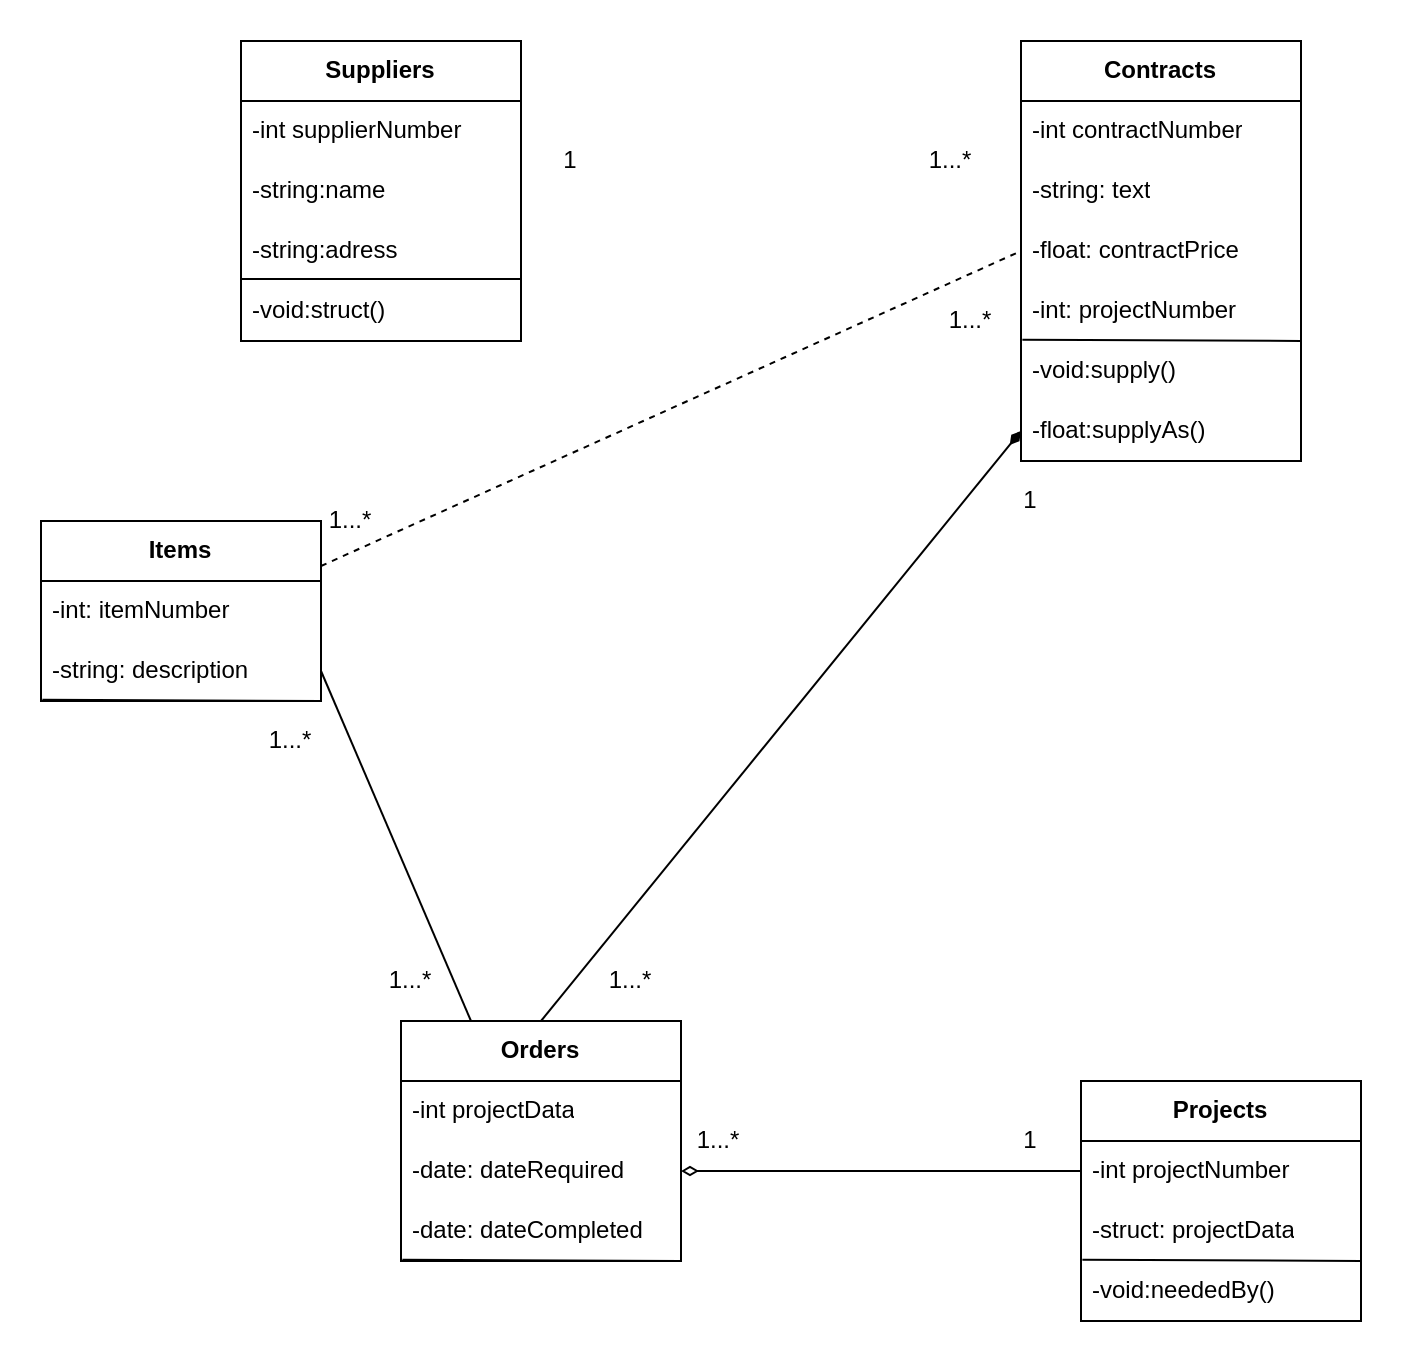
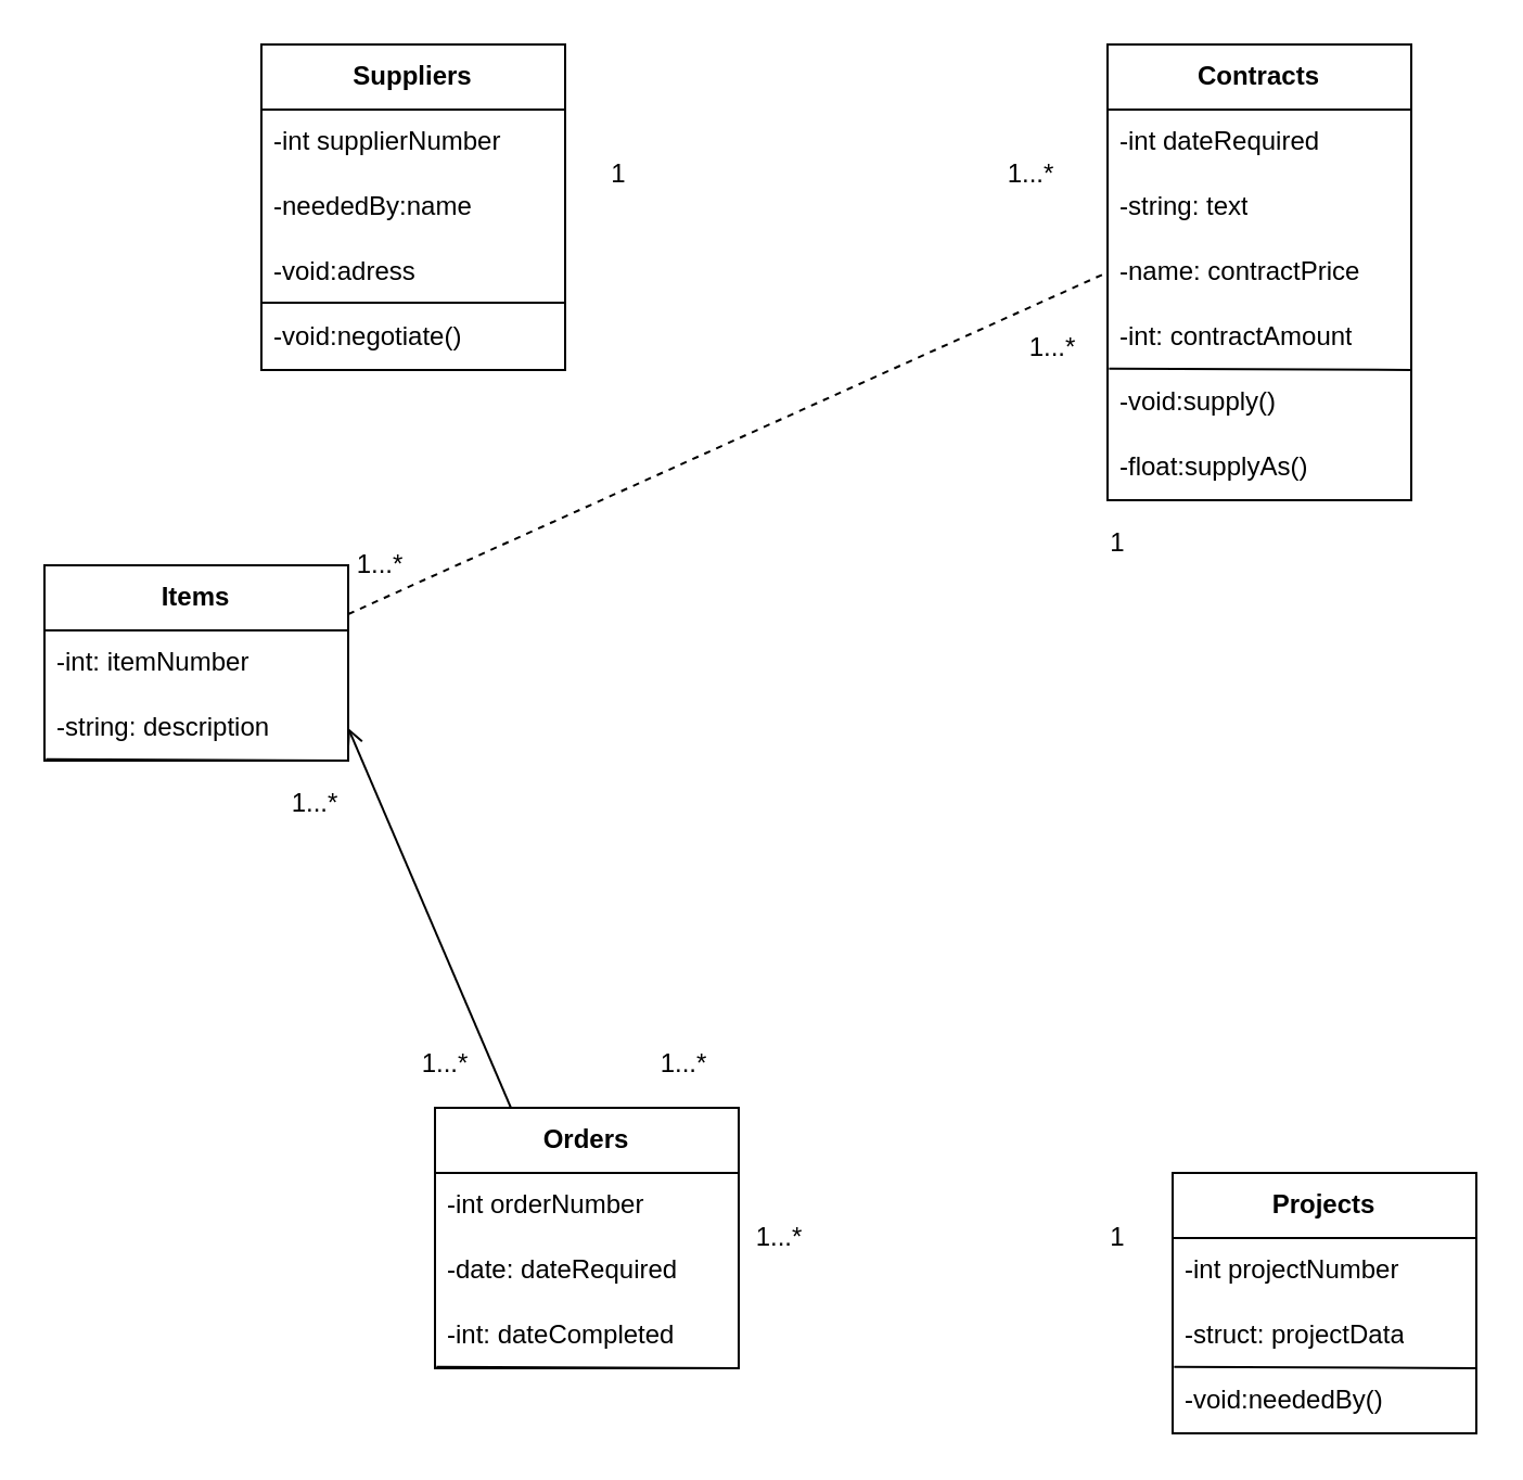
- <mxCell id="9" value="-int contractNumber" style="text;strokeColor=none;fillColor=none;align=left;verticalAlign=middle;spacingLeft=4;spacingRight=4;overflow=hidden;points=[[0,0.5],[1,0.5]];portConstraint=eastwest;rotatable=0;whiteSpace=wrap;html=1;" vertex="1" parent="8"><mxGeometry y="30" width="140" height="30" as="geometry" /></mxCell>
+ <mxCell id="9" value="-int dateRequired" style="text;strokeColor=none;fillColor=none;align=left;verticalAlign=middle;spacingLeft=4;spacingRight=4;overflow=hidden;points=[[0,0.5],[1,0.5]];portConstraint=eastwest;rotatable=0;whiteSpace=wrap;html=1;" vertex="1" parent="8"><mxGeometry y="30" width="140" height="30" as="geometry" /></mxCell>
- <mxCell id="4" value="-string:name" style="text;strokeColor=none;fillColor=none;align=left;verticalAlign=middle;spacingLeft=4;spacingRight=4;overflow=hidden;points=[[0,0.5],[1,0.5]];portConstraint=eastwest;rotatable=0;whiteSpace=wrap;html=1;" vertex="1" parent="2"><mxGeometry y="60" width="140" height="30" as="geometry" /></mxCell>
+ <mxCell id="4" value="-neededBy:name" style="text;strokeColor=none;fillColor=none;align=left;verticalAlign=middle;spacingLeft=4;spacingRight=4;overflow=hidden;points=[[0,0.5],[1,0.5]];portConstraint=eastwest;rotatable=0;whiteSpace=wrap;html=1;" vertex="1" parent="2"><mxGeometry y="60" width="140" height="30" as="geometry" /></mxCell>
- <mxCell id="5" value="-string:adress" style="text;strokeColor=none;fillColor=none;align=left;verticalAlign=middle;spacingLeft=4;spacingRight=4;overflow=hidden;points=[[0,0.5],[1,0.5]];portConstraint=eastwest;rotatable=0;whiteSpace=wrap;html=1;" vertex="1" parent="2"><mxGeometry y="90" width="140" height="30" as="geometry" /></mxCell>
+ <mxCell id="5" value="-void:adress" style="text;strokeColor=none;fillColor=none;align=left;verticalAlign=middle;spacingLeft=4;spacingRight=4;overflow=hidden;points=[[0,0.5],[1,0.5]];portConstraint=eastwest;rotatable=0;whiteSpace=wrap;html=1;" vertex="1" parent="2"><mxGeometry y="90" width="140" height="30" as="geometry" /></mxCell>
- <mxCell id="11" value="-float: contractPrice" style="text;strokeColor=none;fillColor=none;align=left;verticalAlign=middle;spacingLeft=4;spacingRight=4;overflow=hidden;points=[[0,0.5],[1,0.5]];portConstraint=eastwest;rotatable=0;whiteSpace=wrap;html=1;" vertex="1" parent="8"><mxGeometry y="90" width="140" height="30" as="geometry" /></mxCell>
+ <mxCell id="11" value="-name: contractPrice" style="text;strokeColor=none;fillColor=none;align=left;verticalAlign=middle;spacingLeft=4;spacingRight=4;overflow=hidden;points=[[0,0.5],[1,0.5]];portConstraint=eastwest;rotatable=0;whiteSpace=wrap;html=1;" vertex="1" parent="8"><mxGeometry y="90" width="140" height="30" as="geometry" /></mxCell>
- <mxCell id="6" value="-void:struct()" style="text;strokeColor=none;fillColor=none;align=left;verticalAlign=middle;spacingLeft=4;spacingRight=4;overflow=hidden;points=[[0,0.5],[1,0.5]];portConstraint=eastwest;rotatable=0;whiteSpace=wrap;html=1;" vertex="1" parent="2"><mxGeometry y="120" width="140" height="30" as="geometry" /></mxCell>
+ <mxCell id="6" value="-void:negotiate()" style="text;strokeColor=none;fillColor=none;align=left;verticalAlign=middle;spacingLeft=4;spacingRight=4;overflow=hidden;points=[[0,0.5],[1,0.5]];portConstraint=eastwest;rotatable=0;whiteSpace=wrap;html=1;" vertex="1" parent="2"><mxGeometry y="120" width="140" height="30" as="geometry" /></mxCell>
- <mxCell id="12" value="-int: projectNumber" style="text;strokeColor=none;fillColor=none;align=left;verticalAlign=middle;spacingLeft=4;spacingRight=4;overflow=hidden;points=[[0,0.5],[1,0.5]];portConstraint=eastwest;rotatable=0;whiteSpace=wrap;html=1;" vertex="1" parent="8"><mxGeometry y="120" width="140" height="30" as="geometry" /></mxCell>
+ <mxCell id="12" value="-int: contractAmount" style="text;strokeColor=none;fillColor=none;align=left;verticalAlign=middle;spacingLeft=4;spacingRight=4;overflow=hidden;points=[[0,0.5],[1,0.5]];portConstraint=eastwest;rotatable=0;whiteSpace=wrap;html=1;" vertex="1" parent="8"><mxGeometry y="120" width="140" height="30" as="geometry" /></mxCell>
- <mxCell id="31" value="" style="endArrow=none;html=1;rounded=0;sourcePerimeterSpacing=6;targetPerimeterSpacing=8;jumpSize=15;exitX=0.25;exitY=0;exitDx=0;exitDy=0;entryX=1;entryY=0.5;entryDx=0;entryDy=0;" edge="1" parent="1" source="20" target="18"><mxGeometry width="50" height="50" relative="1" as="geometry"><mxPoint x="240" y="420" as="sourcePoint" /><mxPoint x="290" y="370" as="targetPoint" /></mxGeometry></mxCell>
+ <mxCell id="31" value="" style="endArrow=open;html=1;rounded=0;sourcePerimeterSpacing=6;targetPerimeterSpacing=8;jumpSize=15;exitX=0.25;exitY=0;exitDx=0;exitDy=0;entryX=1;entryY=0.5;entryDx=0;entryDy=0;" edge="1" parent="1" source="20" target="18"><mxGeometry width="50" height="50" relative="1" as="geometry"><mxPoint x="240" y="420" as="sourcePoint" /><mxPoint x="290" y="370" as="targetPoint" /></mxGeometry></mxCell>
- <mxCell id="33" value="" style="endArrow=diamondThin;html=1;rounded=0;sourcePerimeterSpacing=6;targetPerimeterSpacing=8;jumpSize=15;exitX=0.5;exitY=0;exitDx=0;exitDy=0;entryX=0;entryY=0.5;entryDx=0;entryDy=0;endFill=1;" edge="1" parent="1" source="20" target="15"><mxGeometry width="50" height="50" relative="1" as="geometry"><mxPoint x="240" y="320" as="sourcePoint" /><mxPoint x="440" y="410" as="targetPoint" /></mxGeometry></mxCell>
- <mxCell id="21" value="-int projectData" style="text;strokeColor=none;fillColor=none;align=left;verticalAlign=middle;spacingLeft=4;spacingRight=4;overflow=hidden;points=[[0,0.5],[1,0.5]];portConstraint=eastwest;rotatable=0;whiteSpace=wrap;html=1;" vertex="1" parent="20"><mxGeometry y="30" width="140" height="30" as="geometry" /></mxCell>
+ <mxCell id="21" value="-int orderNumber" style="text;strokeColor=none;fillColor=none;align=left;verticalAlign=middle;spacingLeft=4;spacingRight=4;overflow=hidden;points=[[0,0.5],[1,0.5]];portConstraint=eastwest;rotatable=0;whiteSpace=wrap;html=1;" vertex="1" parent="20"><mxGeometry y="30" width="140" height="30" as="geometry" /></mxCell>
- <mxCell id="30" value="" style="endArrow=diamondThin;html=1;rounded=0;exitX=0;exitY=0.5;exitDx=0;exitDy=0;entryX=1;entryY=0.5;entryDx=0;entryDy=0;endFill=0;jumpSize=15;targetPerimeterSpacing=8;sourcePerimeterSpacing=6;" edge="1" parent="1" source="26" target="22"><mxGeometry width="50" height="50" relative="1" as="geometry"><mxPoint x="360" y="420" as="sourcePoint" /><mxPoint x="410" y="370" as="targetPoint" /></mxGeometry></mxCell>
- <mxCell id="23" value="-date: dateCompleted" style="text;strokeColor=none;fillColor=none;align=left;verticalAlign=middle;spacingLeft=4;spacingRight=4;overflow=hidden;points=[[0,0.5],[1,0.5]];portConstraint=eastwest;rotatable=0;whiteSpace=wrap;html=1;" vertex="1" parent="20"><mxGeometry y="90" width="140" height="30" as="geometry" /></mxCell>
+ <mxCell id="23" value="-int: dateCompleted" style="text;strokeColor=none;fillColor=none;align=left;verticalAlign=middle;spacingLeft=4;spacingRight=4;overflow=hidden;points=[[0,0.5],[1,0.5]];portConstraint=eastwest;rotatable=0;whiteSpace=wrap;html=1;" vertex="1" parent="20"><mxGeometry y="90" width="140" height="30" as="geometry" /></mxCell>
